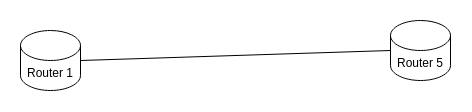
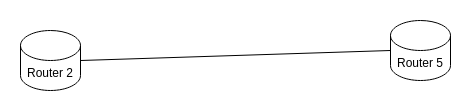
- <mxCell id="3" value="Router 1" style="shape=cylinder3;whiteSpace=wrap;html=1;boundedLbl=1;backgroundOutline=1;size=15;" vertex="1" parent="1"><mxGeometry x="20" y="30" width="60" height="60" as="geometry" /></mxCell>
+ <mxCell id="3" value="Router 2" style="shape=cylinder3;whiteSpace=wrap;html=1;boundedLbl=1;backgroundOutline=1;size=15;" vertex="1" parent="1"><mxGeometry x="20" y="30" width="60" height="60" as="geometry" /></mxCell>
